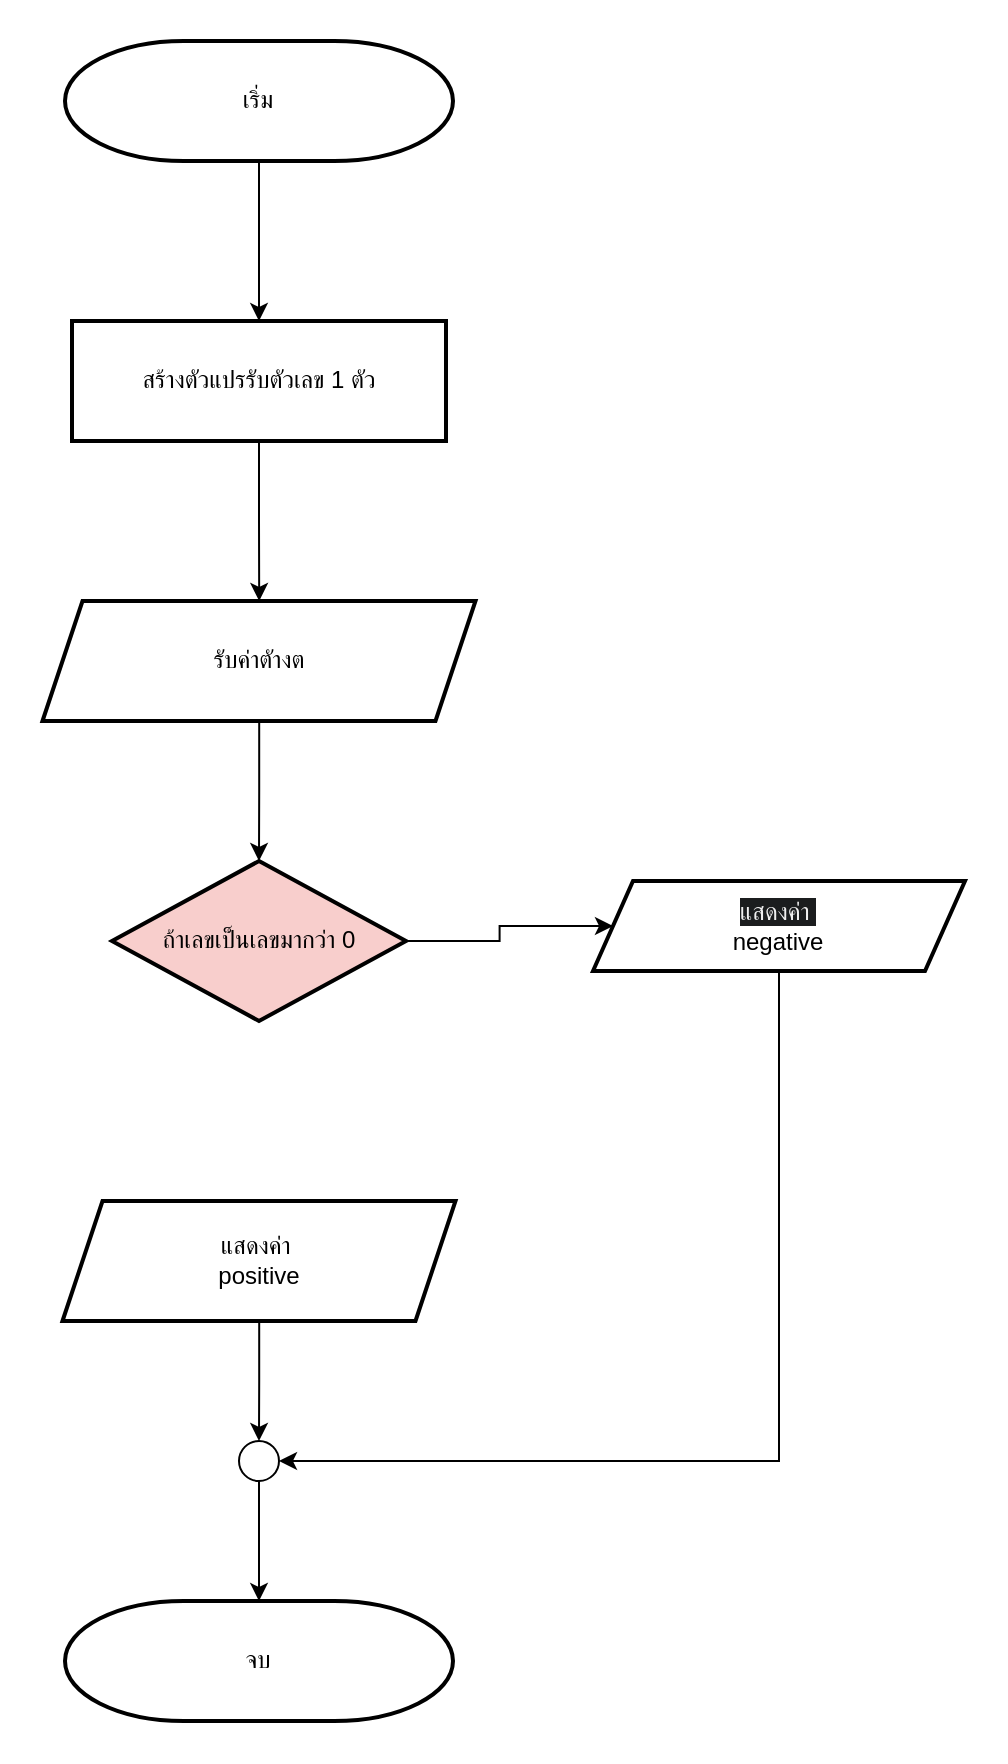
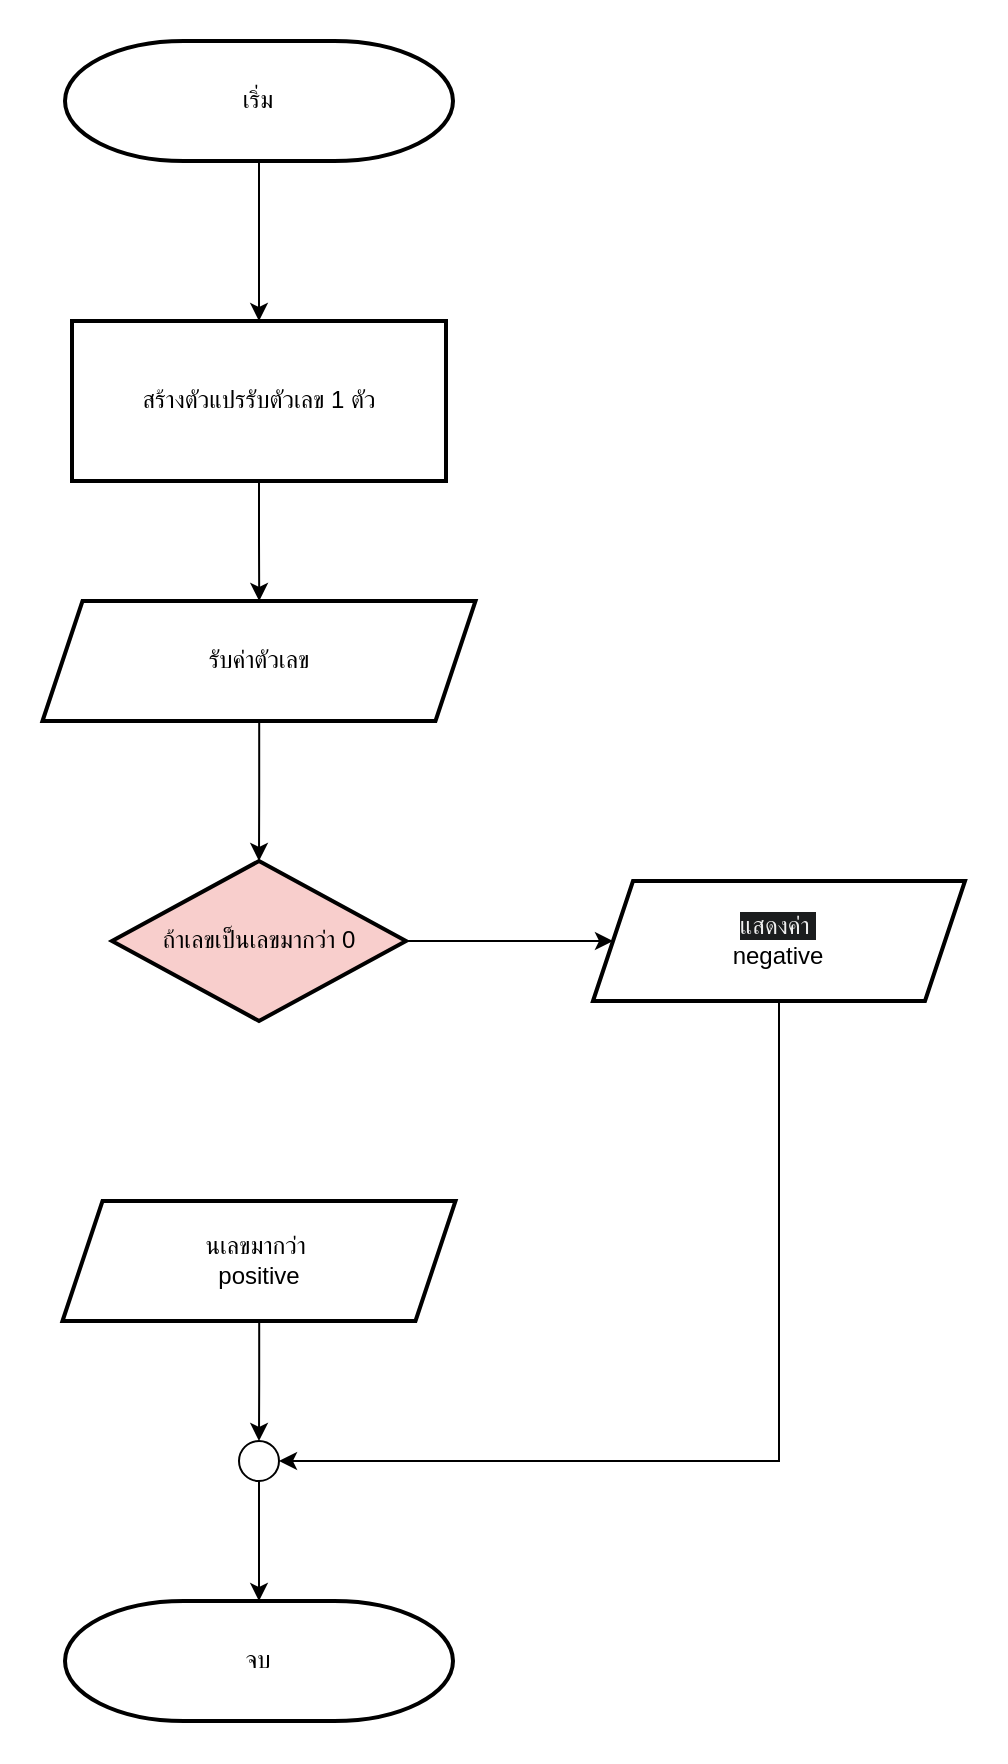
- <mxCell id="5" value="สร้างตัวแปรรับตัวเลข 1 ตัว" style="whiteSpace=wrap;html=1;strokeWidth=2;" parent="1" vertex="1"><mxGeometry x="35.5" y="160" width="187" height="60" as="geometry" /></mxCell>
+ <mxCell id="5" value="สร้างตัวแปรรับตัวเลข 1 ตัว" style="whiteSpace=wrap;html=1;strokeWidth=2;" parent="1" vertex="1"><mxGeometry x="35.5" y="160" width="187" height="80" as="geometry" /></mxCell>
- <mxCell id="7" value="รับค่าตัางต" style="shape=parallelogram;perimeter=parallelogramPerimeter;whiteSpace=wrap;html=1;fixedSize=1;strokeWidth=2;" parent="1" vertex="1"><mxGeometry x="20.75" y="300" width="216.5" height="60" as="geometry" /></mxCell>
+ <mxCell id="7" value="รับค่าตัวเลข" style="shape=parallelogram;perimeter=parallelogramPerimeter;whiteSpace=wrap;html=1;fixedSize=1;strokeWidth=2;" parent="1" vertex="1"><mxGeometry x="20.75" y="300" width="216.5" height="60" as="geometry" /></mxCell>
- <mxCell id="12" value="&lt;br&gt;&lt;span style=&quot;color: rgb(240, 240, 240); font-family: Helvetica; font-size: 12px; font-style: normal; font-variant-ligatures: normal; font-variant-caps: normal; font-weight: 400; letter-spacing: normal; orphans: 2; text-align: center; text-indent: 0px; text-transform: none; widows: 2; word-spacing: 0px; -webkit-text-stroke-width: 0px; white-space: normal; background-color: rgb(27, 29, 30); text-decoration-thickness: initial; text-decoration-style: initial; text-decoration-color: initial; display: inline !important; float: none;&quot;&gt;แสดงค่า&amp;nbsp;&lt;/span&gt;&lt;br style=&quot;forced-color-adjust: none; border-color: rgb(0, 0, 0); color: rgb(240, 240, 240); font-family: Helvetica; font-size: 12px; font-style: normal; font-variant-ligatures: normal; font-variant-caps: normal; font-weight: 400; letter-spacing: normal; orphans: 2; text-align: center; text-indent: 0px; text-transform: none; widows: 2; word-spacing: 0px; -webkit-text-stroke-width: 0px; white-space: normal; background-color: rgb(27, 29, 30); text-decoration-thickness: initial; text-decoration-style: initial; text-decoration-color: initial;&quot;&gt;negative&lt;br&gt;&lt;div&gt;&lt;br&gt;&lt;/div&gt;" style="shape=parallelogram;perimeter=parallelogramPerimeter;whiteSpace=wrap;html=1;fixedSize=1;strokeWidth=2;" parent="1" vertex="1"><mxGeometry x="296" y="440" width="186" height="45" as="geometry" /></mxCell>
+ <mxCell id="12" value="&lt;br&gt;&lt;span style=&quot;color: rgb(240, 240, 240); font-family: Helvetica; font-size: 12px; font-style: normal; font-variant-ligatures: normal; font-variant-caps: normal; font-weight: 400; letter-spacing: normal; orphans: 2; text-align: center; text-indent: 0px; text-transform: none; widows: 2; word-spacing: 0px; -webkit-text-stroke-width: 0px; white-space: normal; background-color: rgb(27, 29, 30); text-decoration-thickness: initial; text-decoration-style: initial; text-decoration-color: initial; display: inline !important; float: none;&quot;&gt;แสดงค่า&amp;nbsp;&lt;/span&gt;&lt;br style=&quot;forced-color-adjust: none; border-color: rgb(0, 0, 0); color: rgb(240, 240, 240); font-family: Helvetica; font-size: 12px; font-style: normal; font-variant-ligatures: normal; font-variant-caps: normal; font-weight: 400; letter-spacing: normal; orphans: 2; text-align: center; text-indent: 0px; text-transform: none; widows: 2; word-spacing: 0px; -webkit-text-stroke-width: 0px; white-space: normal; background-color: rgb(27, 29, 30); text-decoration-thickness: initial; text-decoration-style: initial; text-decoration-color: initial;&quot;&gt;negative&lt;br&gt;&lt;div&gt;&lt;br&gt;&lt;/div&gt;" style="shape=parallelogram;perimeter=parallelogramPerimeter;whiteSpace=wrap;html=1;fixedSize=1;strokeWidth=2;" parent="1" vertex="1"><mxGeometry x="296" y="440" width="186" height="60" as="geometry" /></mxCell>
- <mxCell id="11" value="แสดงค่า&amp;nbsp;&lt;br&gt;positive" style="shape=parallelogram;perimeter=parallelogramPerimeter;whiteSpace=wrap;html=1;fixedSize=1;strokeWidth=2;" parent="1" vertex="1"><mxGeometry x="30.75" y="600" width="196.5" height="60" as="geometry" /></mxCell>
+ <mxCell id="11" value="นเลขมากว่า&amp;nbsp;&lt;br&gt;positive" style="shape=parallelogram;perimeter=parallelogramPerimeter;whiteSpace=wrap;html=1;fixedSize=1;strokeWidth=2;" parent="1" vertex="1"><mxGeometry x="30.75" y="600" width="196.5" height="60" as="geometry" /></mxCell>
